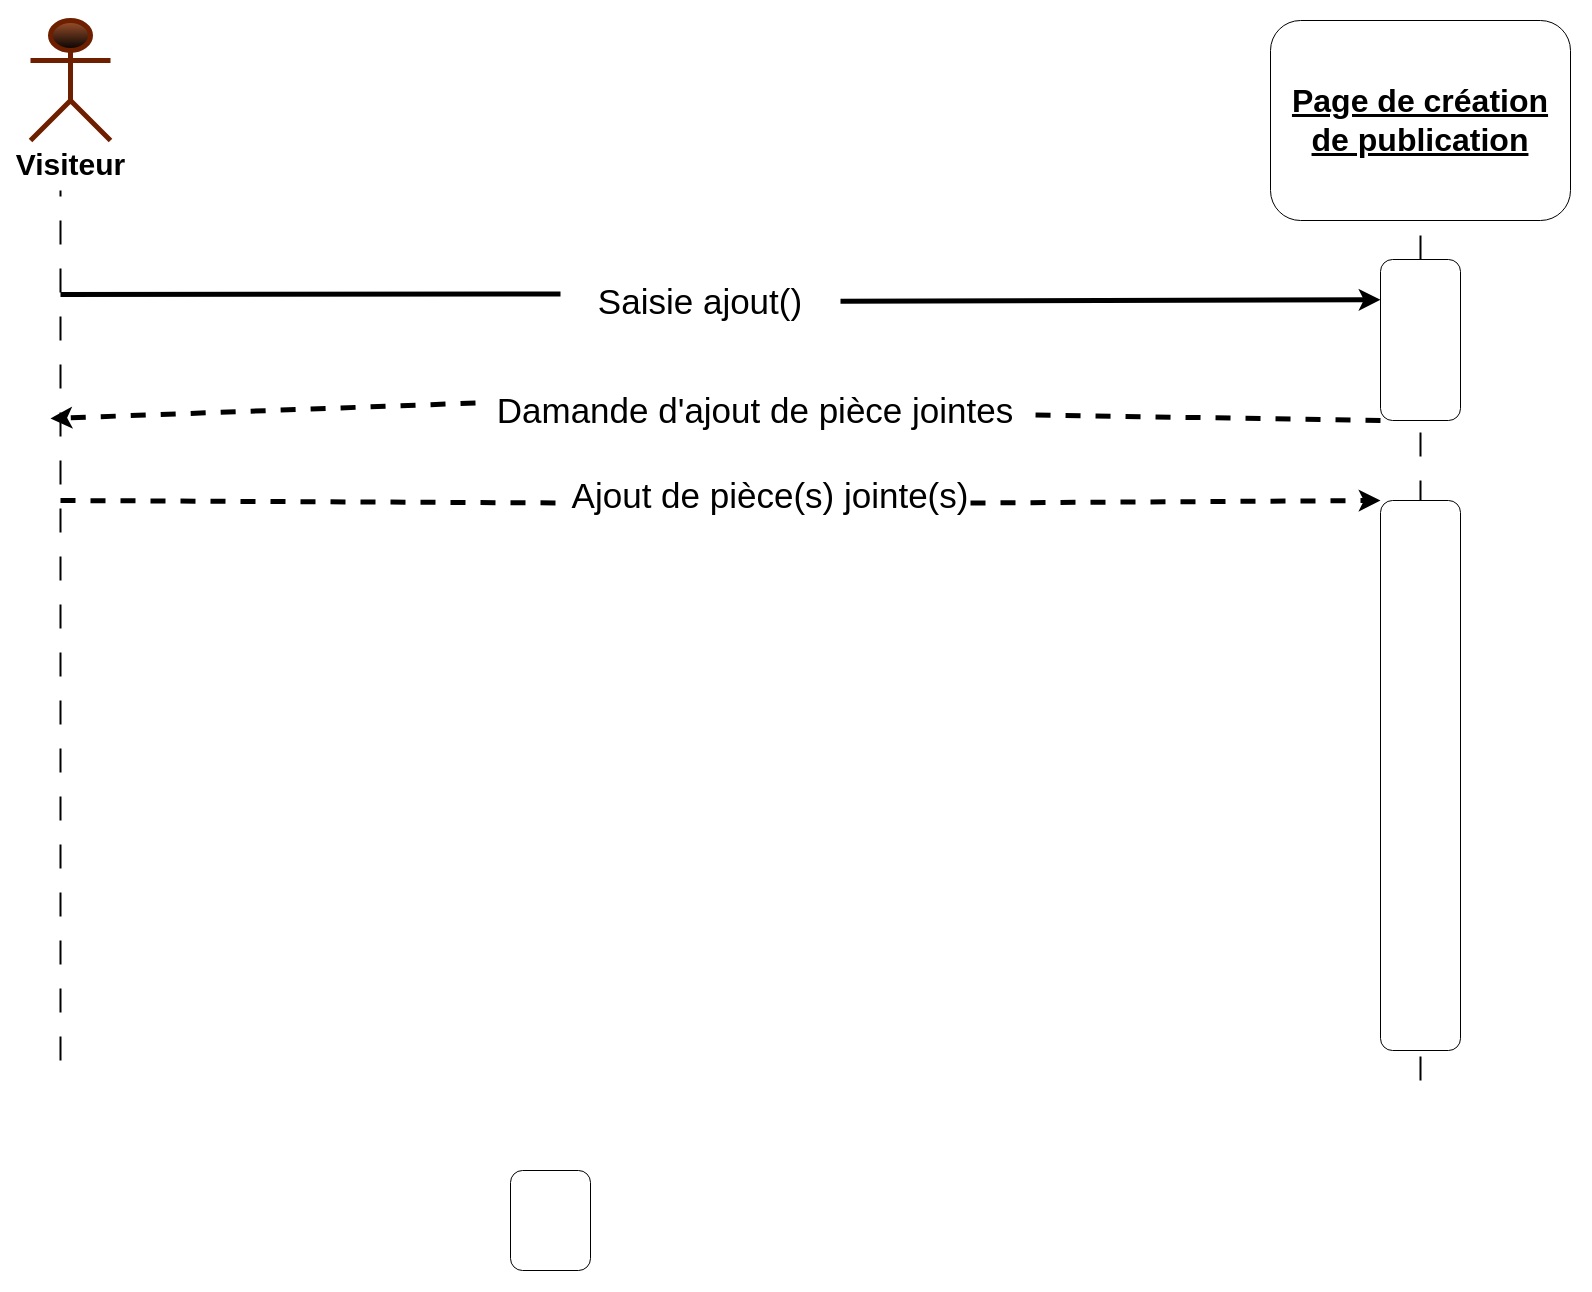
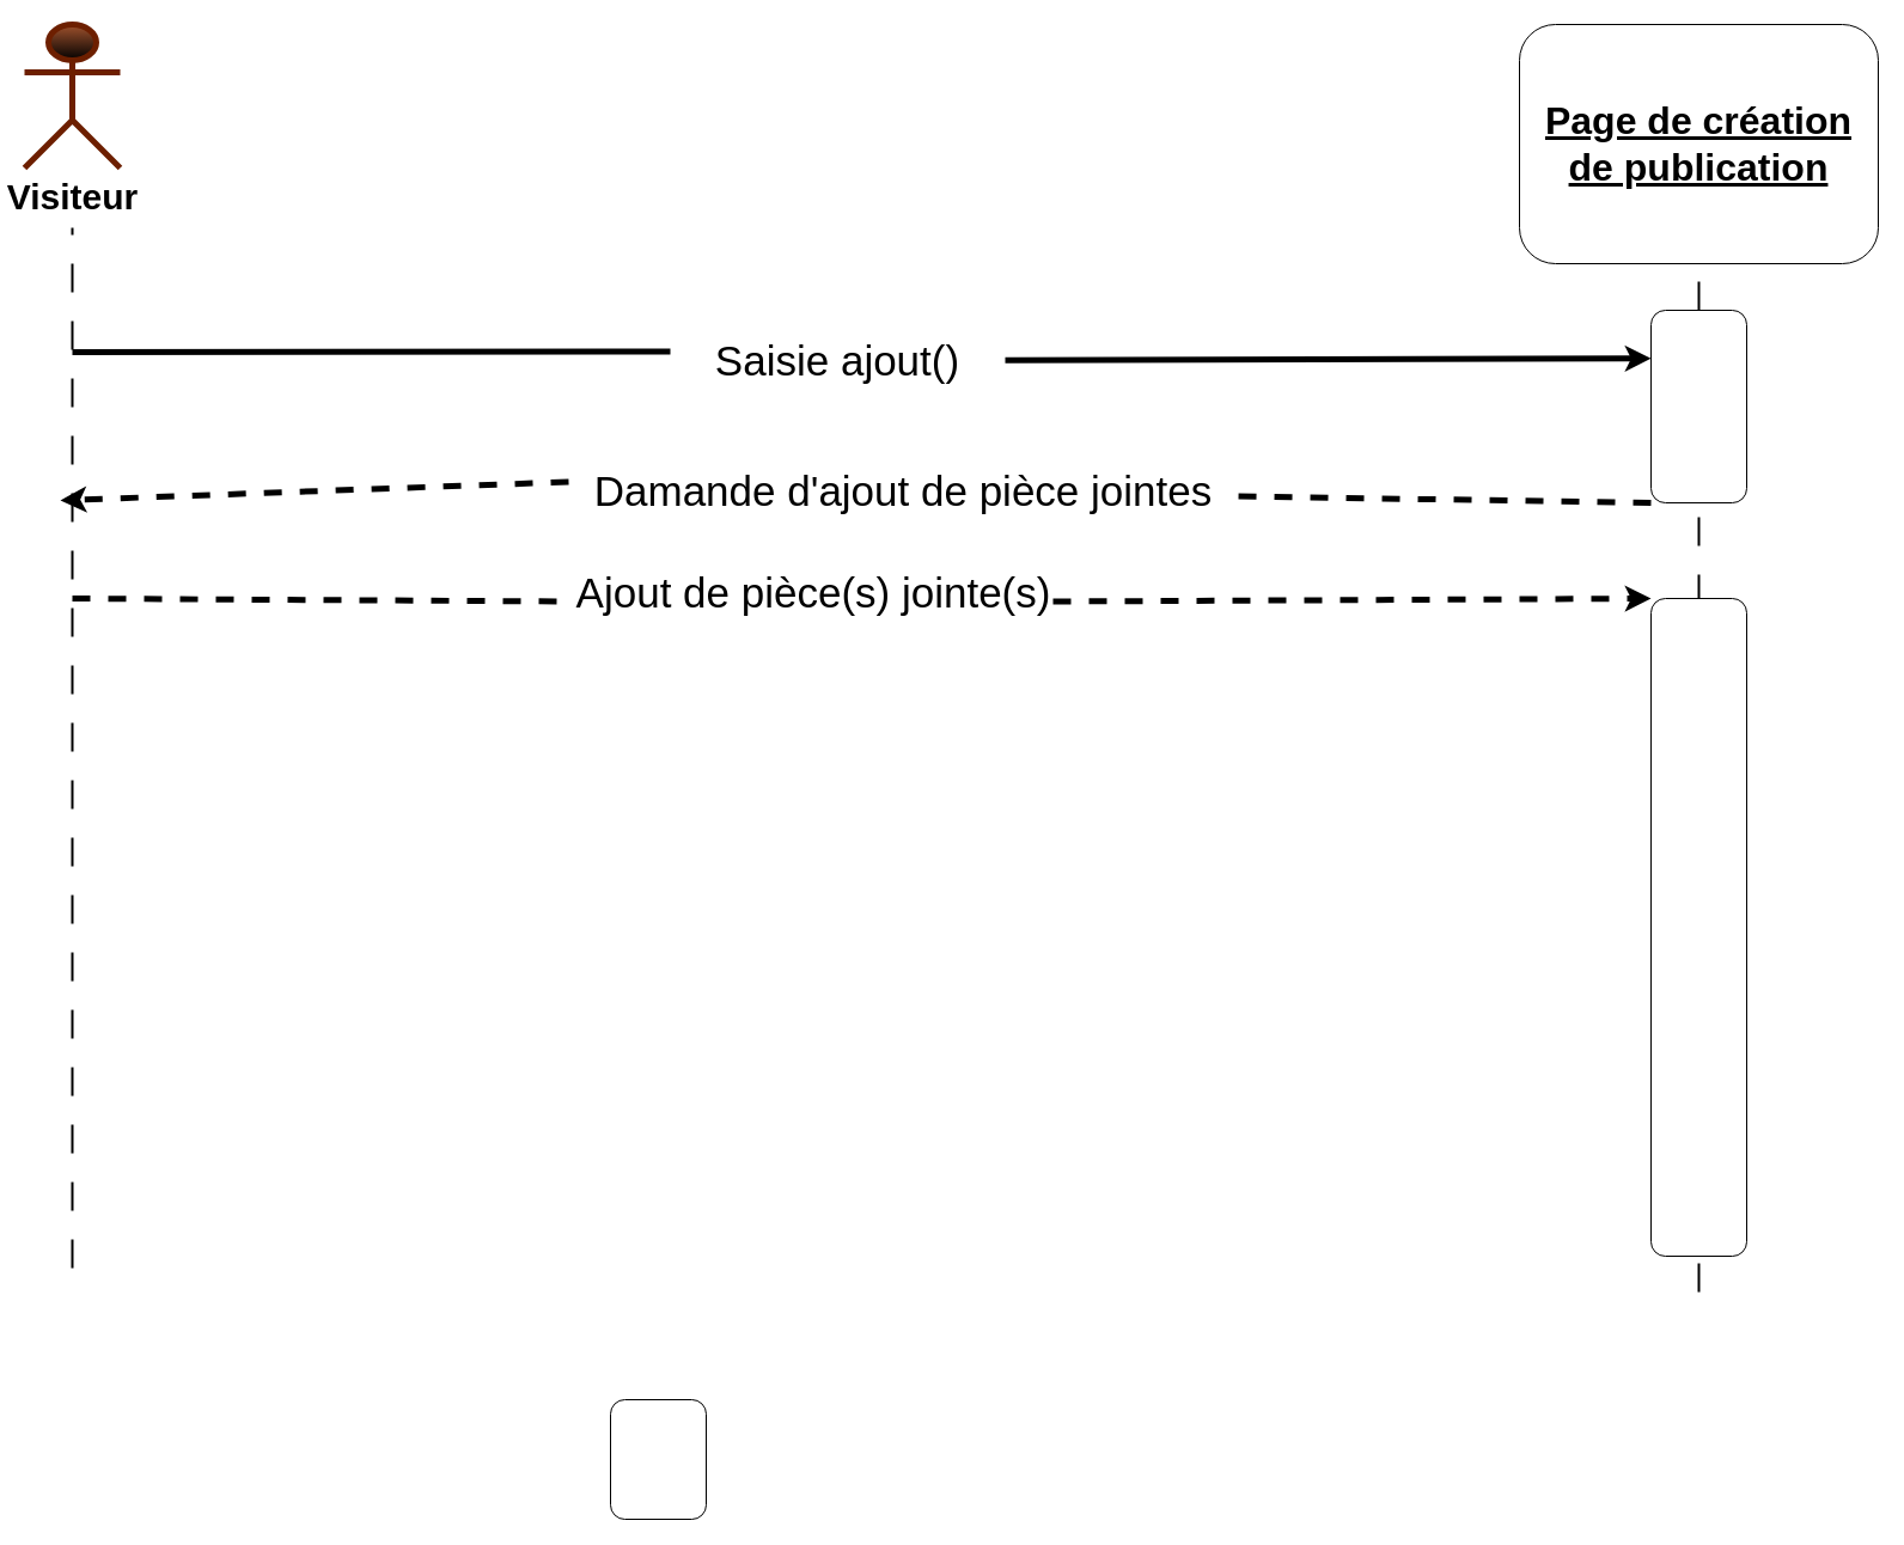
- <mxCell id="2" value="Visiteur" style="shape=umlActor;verticalLabelPosition=bottom;verticalAlign=top;html=1;outlineConnect=0;fillColor=#a0522d;strokeColor=#6D1F00;fontSize=30;strokeWidth=5;fontColor=#000000;gradientColor=default;fontStyle=1" vertex="1" parent="1"><mxGeometry x="30" y="20" width="80" height="120" as="geometry" /></mxCell>
+ <mxCell id="2" value="Visiteur" style="shape=umlActor;verticalLabelPosition=bottom;verticalAlign=top;html=1;outlineConnect=0;fillColor=#a0522d;strokeColor=#6D1F00;fontSize=30;strokeWidth=5;fontColor=#000000;gradientColor=default;fontStyle=1" vertex="1" parent="1"><mxGeometry x="20" y="20" width="80" height="120" as="geometry" /></mxCell>
- <mxCell id="18" value="Ajout de pièce(s) jointe(s)" style="text;html=1;strokeColor=none;fillColor=none;align=center;verticalAlign=middle;whiteSpace=wrap;rounded=0;fontSize=35;" vertex="1" parent="1"><mxGeometry x="570" y="480" width="400" height="30" as="geometry" /></mxCell>
+ <mxCell id="18" value="Ajout de pièce(s) jointe(s)" style="text;html=1;strokeColor=none;fillColor=none;align=center;verticalAlign=middle;whiteSpace=wrap;rounded=0;fontSize=35;" vertex="1" parent="1"><mxGeometry x="480" y="480" width="400" height="30" as="geometry" /></mxCell>
